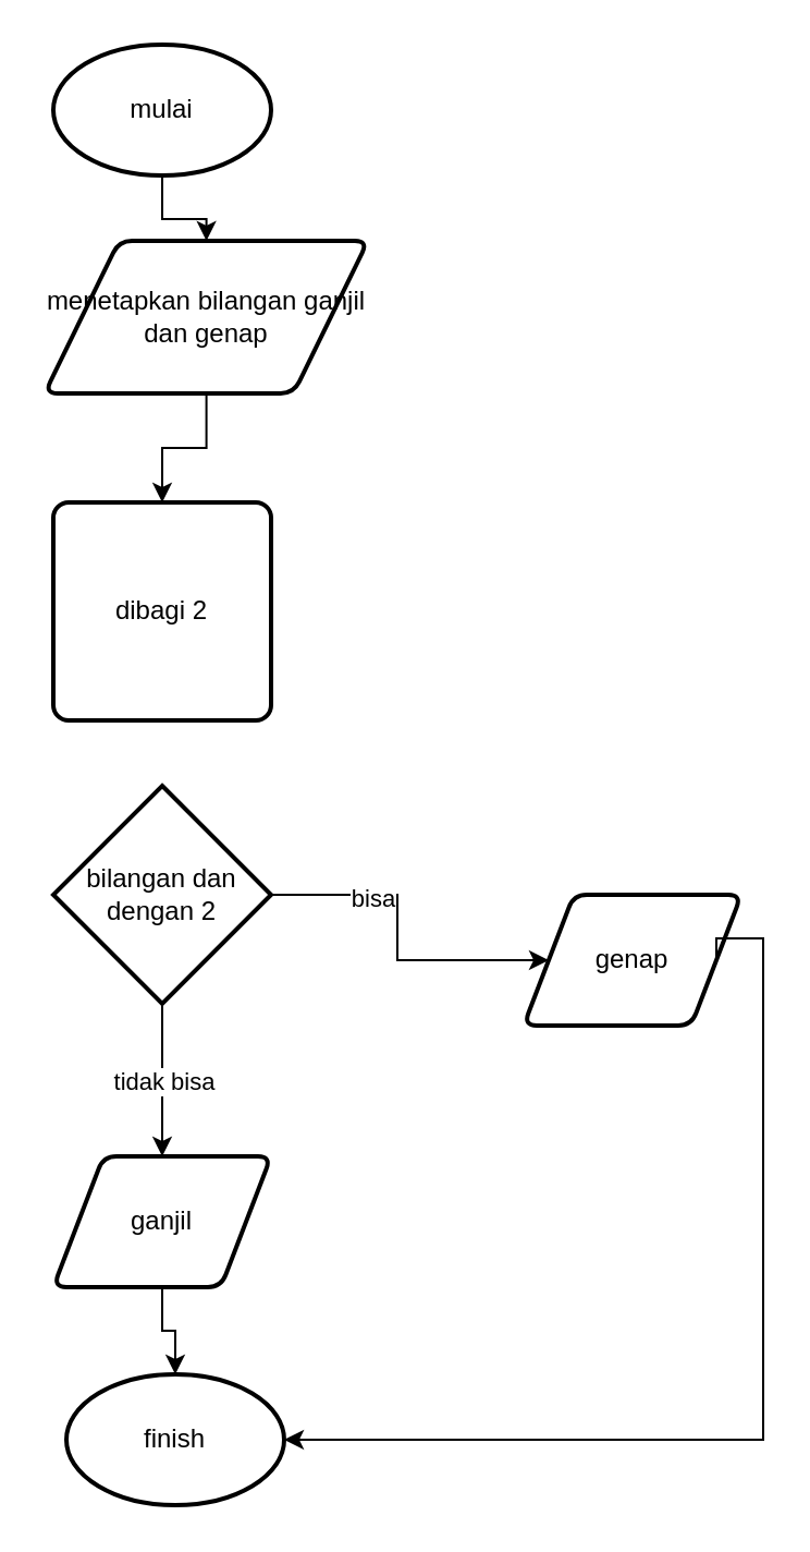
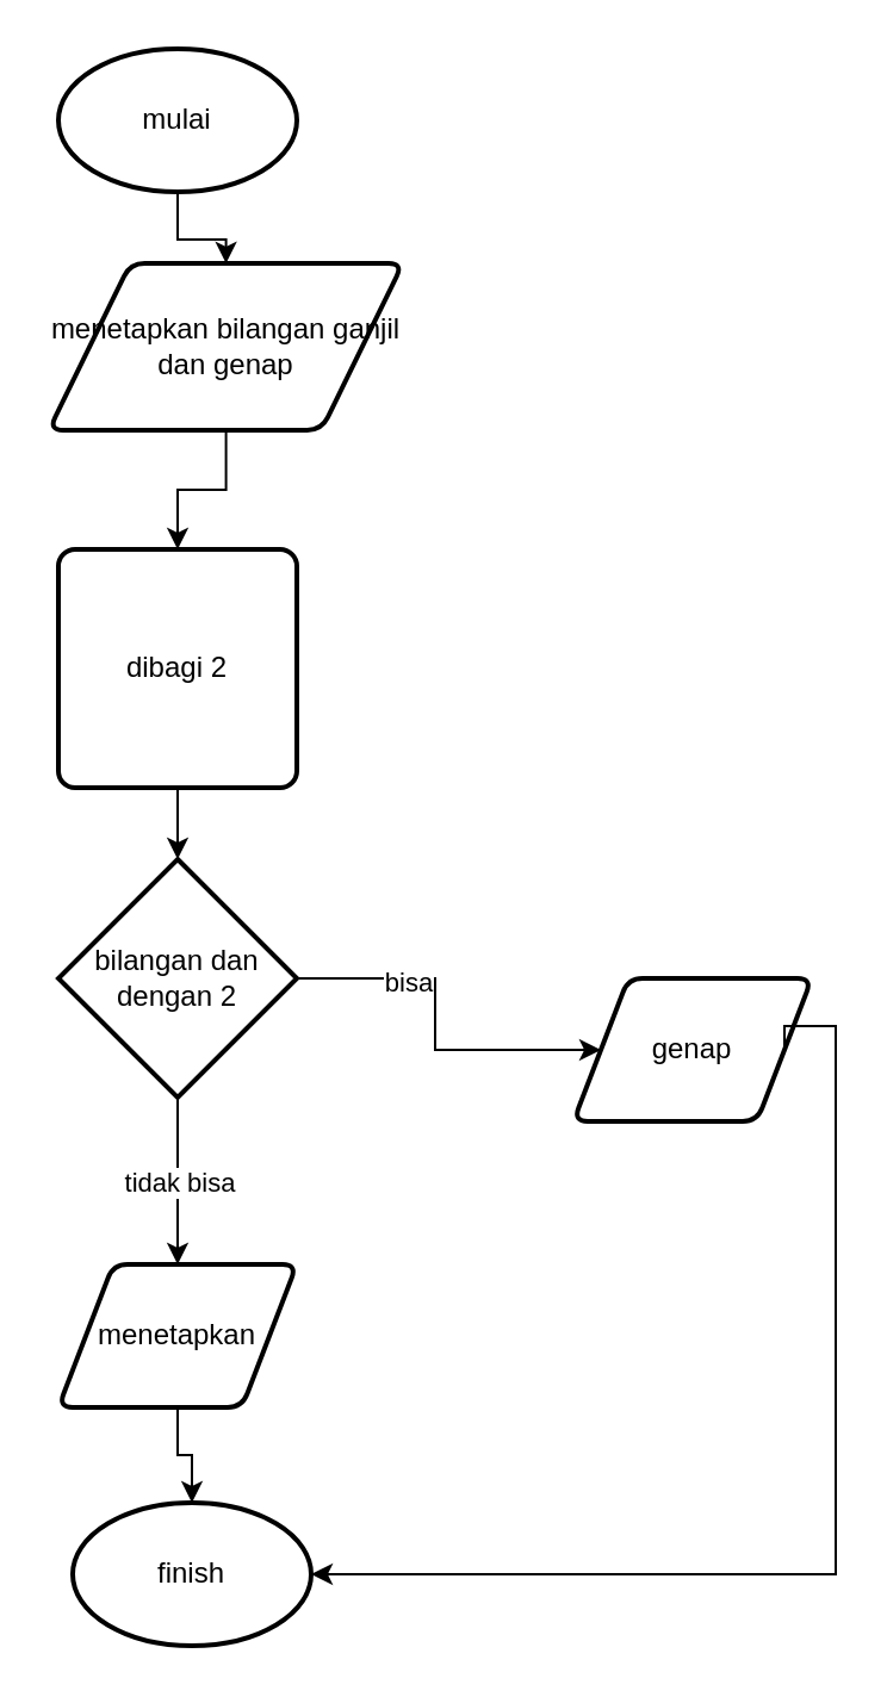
+ <mxCell id="6" value="" style="edgeStyle=orthogonalEdgeStyle;rounded=0;orthogonalLoop=1;jettySize=auto;html=1;" edge="1" parent="1" source="7" target="12"><mxGeometry relative="1" as="geometry" /></mxCell>
- <mxCell id="15" value="ganjil" style="shape=parallelogram;html=1;strokeWidth=2;perimeter=parallelogramPerimeter;whiteSpace=wrap;rounded=1;arcSize=12;size=0.23;" vertex="1" parent="1"><mxGeometry x="24" y="530" width="100" height="60" as="geometry" /></mxCell>
+ <mxCell id="15" value="menetapkan" style="shape=parallelogram;html=1;strokeWidth=2;perimeter=parallelogramPerimeter;whiteSpace=wrap;rounded=1;arcSize=12;size=0.23;" vertex="1" parent="1"><mxGeometry x="24" y="530" width="100" height="60" as="geometry" /></mxCell>
